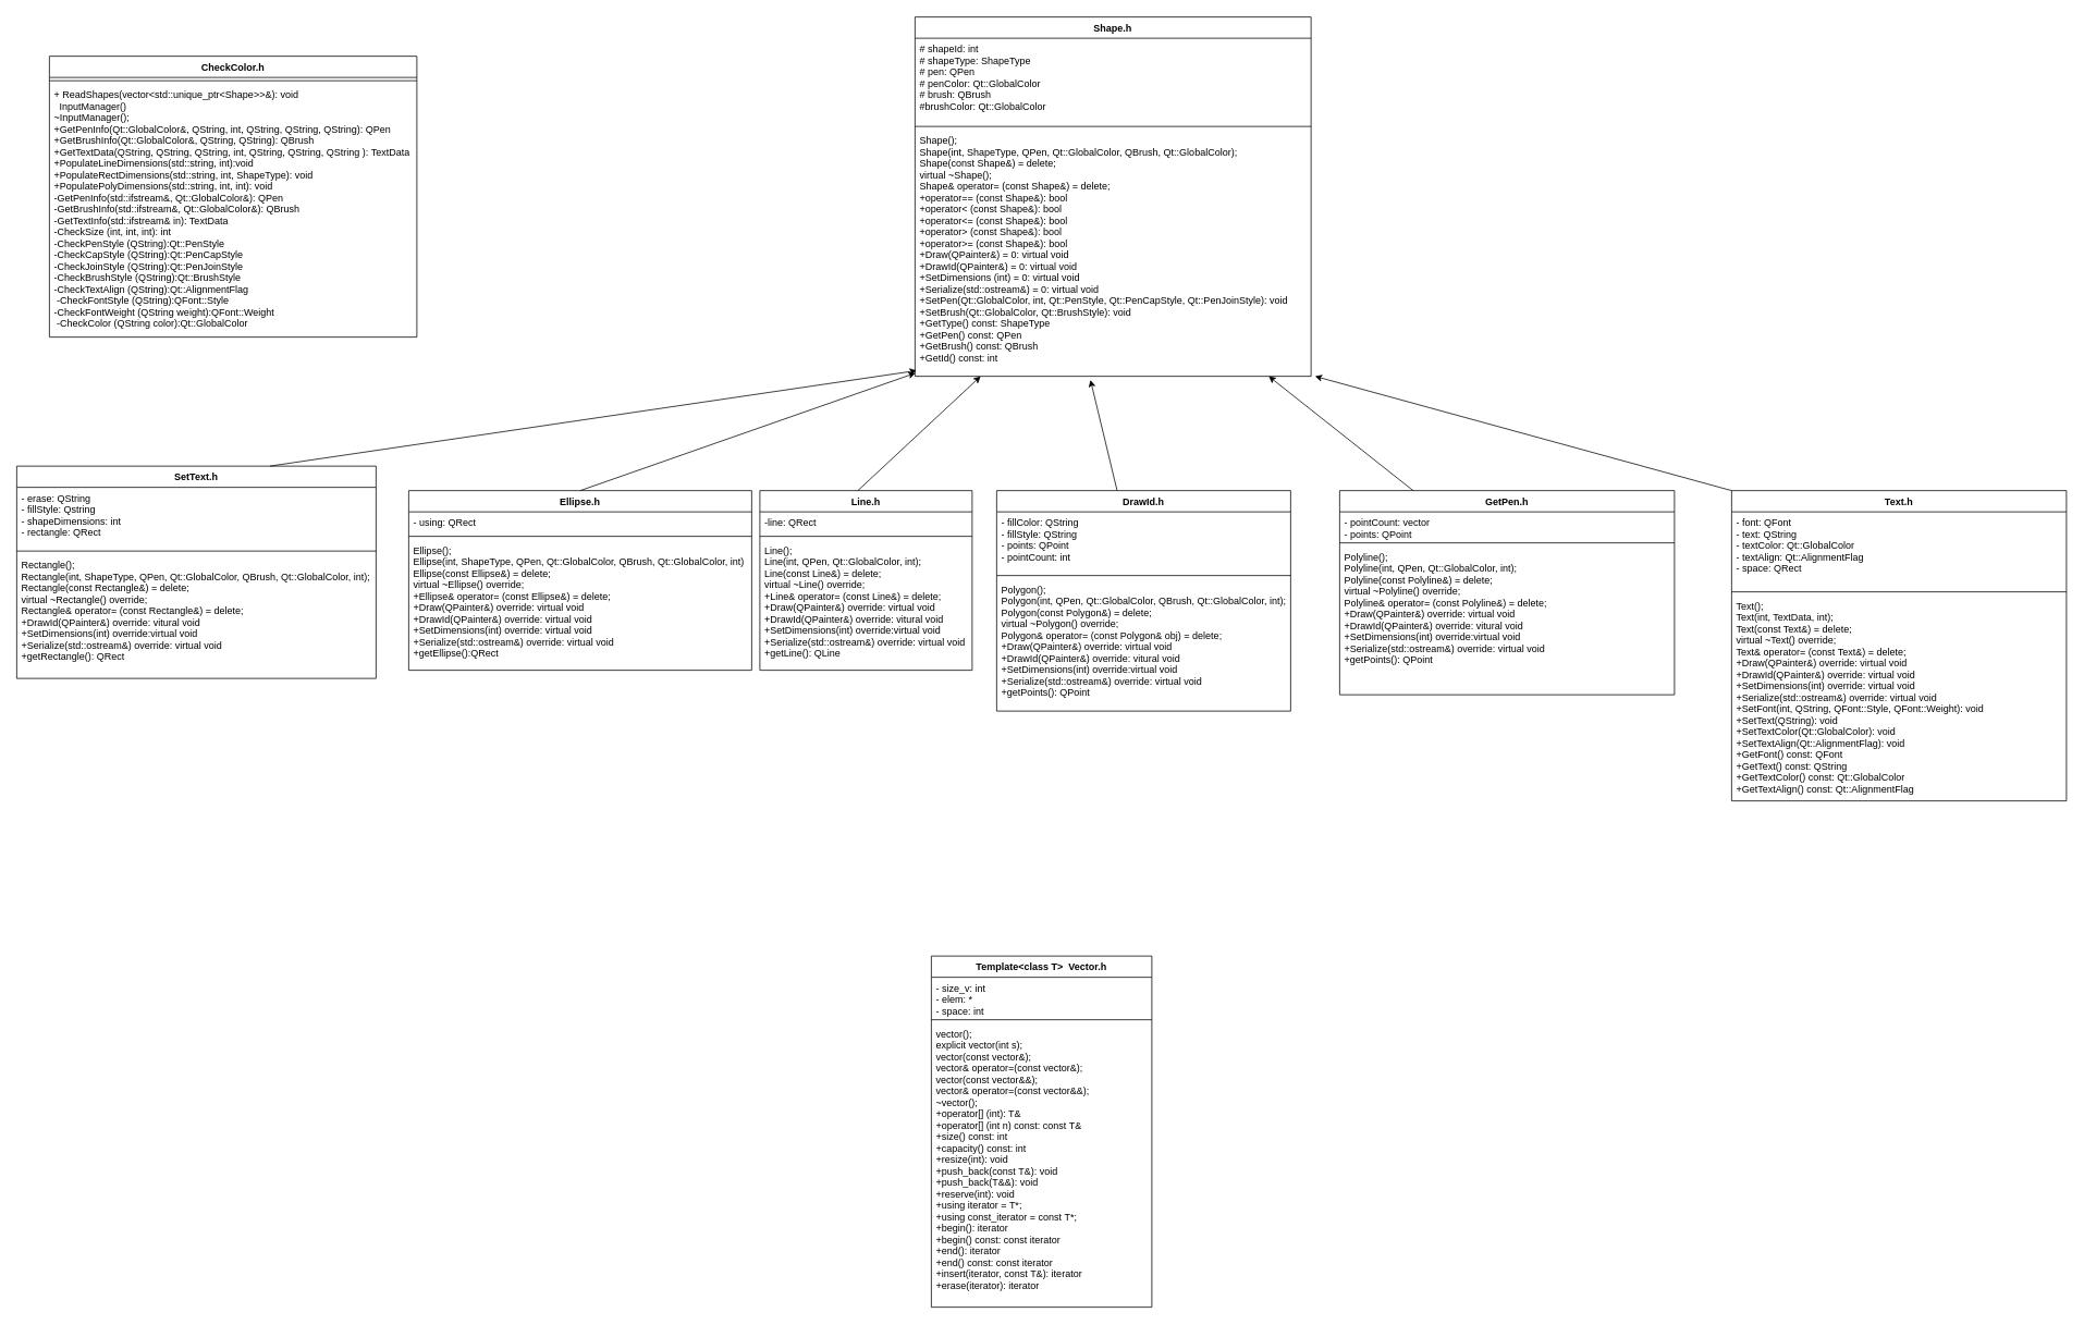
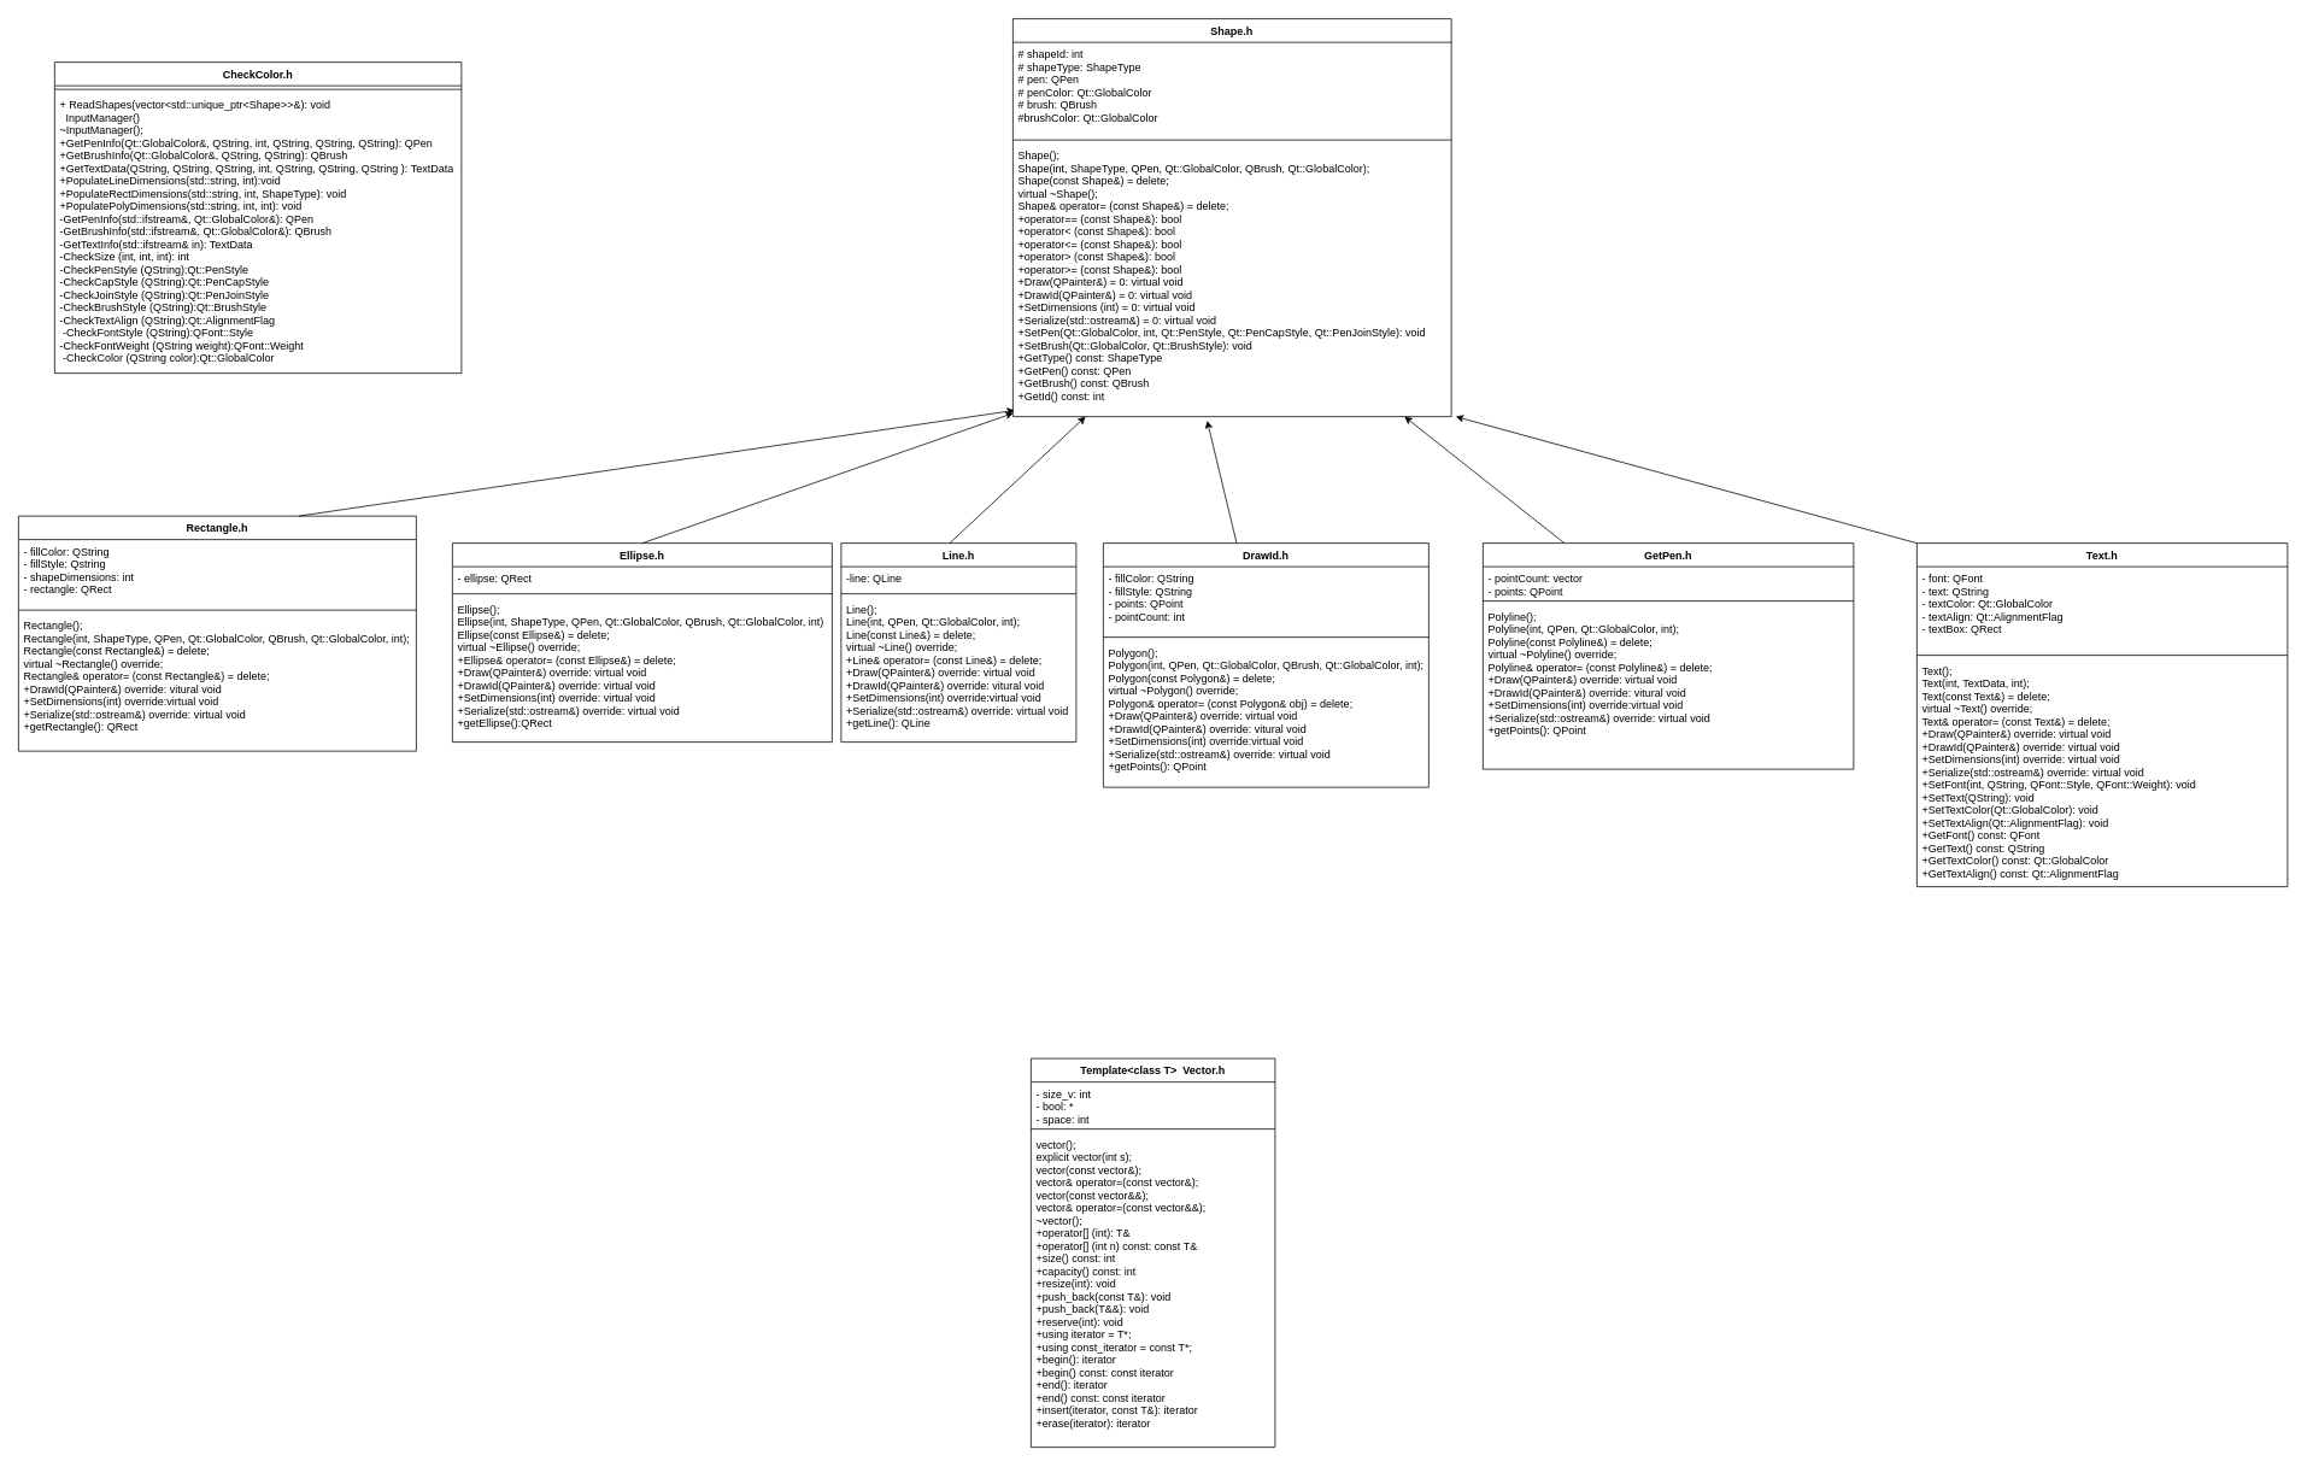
- <mxCell id="21" value="SetText.h" style="swimlane;fontStyle=1;align=center;verticalAlign=top;childLayout=stackLayout;horizontal=1;startSize=26;horizontalStack=0;resizeParent=1;resizeParentMax=0;resizeLast=0;collapsible=1;marginBottom=0;" vertex="1" parent="1"><mxGeometry x="20" y="570" width="440" height="260" as="geometry" /></mxCell>
+ <mxCell id="21" value="Rectangle.h" style="swimlane;fontStyle=1;align=center;verticalAlign=top;childLayout=stackLayout;horizontal=1;startSize=26;horizontalStack=0;resizeParent=1;resizeParentMax=0;resizeLast=0;collapsible=1;marginBottom=0;" vertex="1" parent="1"><mxGeometry x="20" y="570" width="440" height="260" as="geometry" /></mxCell>
- <mxCell id="22" value="- erase: QString&#10;- fillStyle: Qstring&#10;- shapeDimensions: int&#10;- rectangle: QRect" style="text;strokeColor=none;fillColor=none;align=left;verticalAlign=top;spacingLeft=4;spacingRight=4;overflow=hidden;rotatable=0;points=[[0,0.5],[1,0.5]];portConstraint=eastwest;" vertex="1" parent="21"><mxGeometry y="26" width="440" height="74" as="geometry" /></mxCell>
+ <mxCell id="22" value="- fillColor: QString&#10;- fillStyle: Qstring&#10;- shapeDimensions: int&#10;- rectangle: QRect" style="text;strokeColor=none;fillColor=none;align=left;verticalAlign=top;spacingLeft=4;spacingRight=4;overflow=hidden;rotatable=0;points=[[0,0.5],[1,0.5]];portConstraint=eastwest;" vertex="1" parent="21"><mxGeometry y="26" width="440" height="74" as="geometry" /></mxCell>
- <mxCell id="6" value="- using: QRect" style="text;strokeColor=none;fillColor=none;align=left;verticalAlign=top;spacingLeft=4;spacingRight=4;overflow=hidden;rotatable=0;points=[[0,0.5],[1,0.5]];portConstraint=eastwest;" vertex="1" parent="5"><mxGeometry y="26" width="420" height="26" as="geometry" /></mxCell>
+ <mxCell id="6" value="- ellipse: QRect" style="text;strokeColor=none;fillColor=none;align=left;verticalAlign=top;spacingLeft=4;spacingRight=4;overflow=hidden;rotatable=0;points=[[0,0.5],[1,0.5]];portConstraint=eastwest;" vertex="1" parent="5"><mxGeometry y="26" width="420" height="26" as="geometry" /></mxCell>
- <mxCell id="10" value="-line: QRect" style="text;strokeColor=none;fillColor=none;align=left;verticalAlign=top;spacingLeft=4;spacingRight=4;overflow=hidden;rotatable=0;points=[[0,0.5],[1,0.5]];portConstraint=eastwest;" vertex="1" parent="9"><mxGeometry y="26" width="260" height="26" as="geometry" /></mxCell>
+ <mxCell id="10" value="-line: QLine" style="text;strokeColor=none;fillColor=none;align=left;verticalAlign=top;spacingLeft=4;spacingRight=4;overflow=hidden;rotatable=0;points=[[0,0.5],[1,0.5]];portConstraint=eastwest;" vertex="1" parent="9"><mxGeometry y="26" width="260" height="26" as="geometry" /></mxCell>
- <mxCell id="30" value="- font: QFont&#10;- text: QString&#10;- textColor: Qt::GlobalColor&#10;- textAlign: Qt::AlignmentFlag&#10;- space: QRect" style="text;strokeColor=none;fillColor=none;align=left;verticalAlign=top;spacingLeft=4;spacingRight=4;overflow=hidden;rotatable=0;points=[[0,0.5],[1,0.5]];portConstraint=eastwest;" vertex="1" parent="29"><mxGeometry y="26" width="410" height="94" as="geometry" /></mxCell>
+ <mxCell id="30" value="- font: QFont&#10;- text: QString&#10;- textColor: Qt::GlobalColor&#10;- textAlign: Qt::AlignmentFlag&#10;- textBox: QRect" style="text;strokeColor=none;fillColor=none;align=left;verticalAlign=top;spacingLeft=4;spacingRight=4;overflow=hidden;rotatable=0;points=[[0,0.5],[1,0.5]];portConstraint=eastwest;" vertex="1" parent="29"><mxGeometry y="26" width="410" height="94" as="geometry" /></mxCell>
- <mxCell id="40" value="- size_v: int&#10;- elem: *&#10;- space: int" style="text;strokeColor=none;fillColor=none;align=left;verticalAlign=top;spacingLeft=4;spacingRight=4;overflow=hidden;rotatable=0;points=[[0,0.5],[1,0.5]];portConstraint=eastwest;" vertex="1" parent="39"><mxGeometry y="26" width="270" height="48" as="geometry" /></mxCell>
+ <mxCell id="40" value="- size_v: int&#10;- bool: *&#10;- space: int" style="text;strokeColor=none;fillColor=none;align=left;verticalAlign=top;spacingLeft=4;spacingRight=4;overflow=hidden;rotatable=0;points=[[0,0.5],[1,0.5]];portConstraint=eastwest;" vertex="1" parent="39"><mxGeometry y="26" width="270" height="48" as="geometry" /></mxCell>
